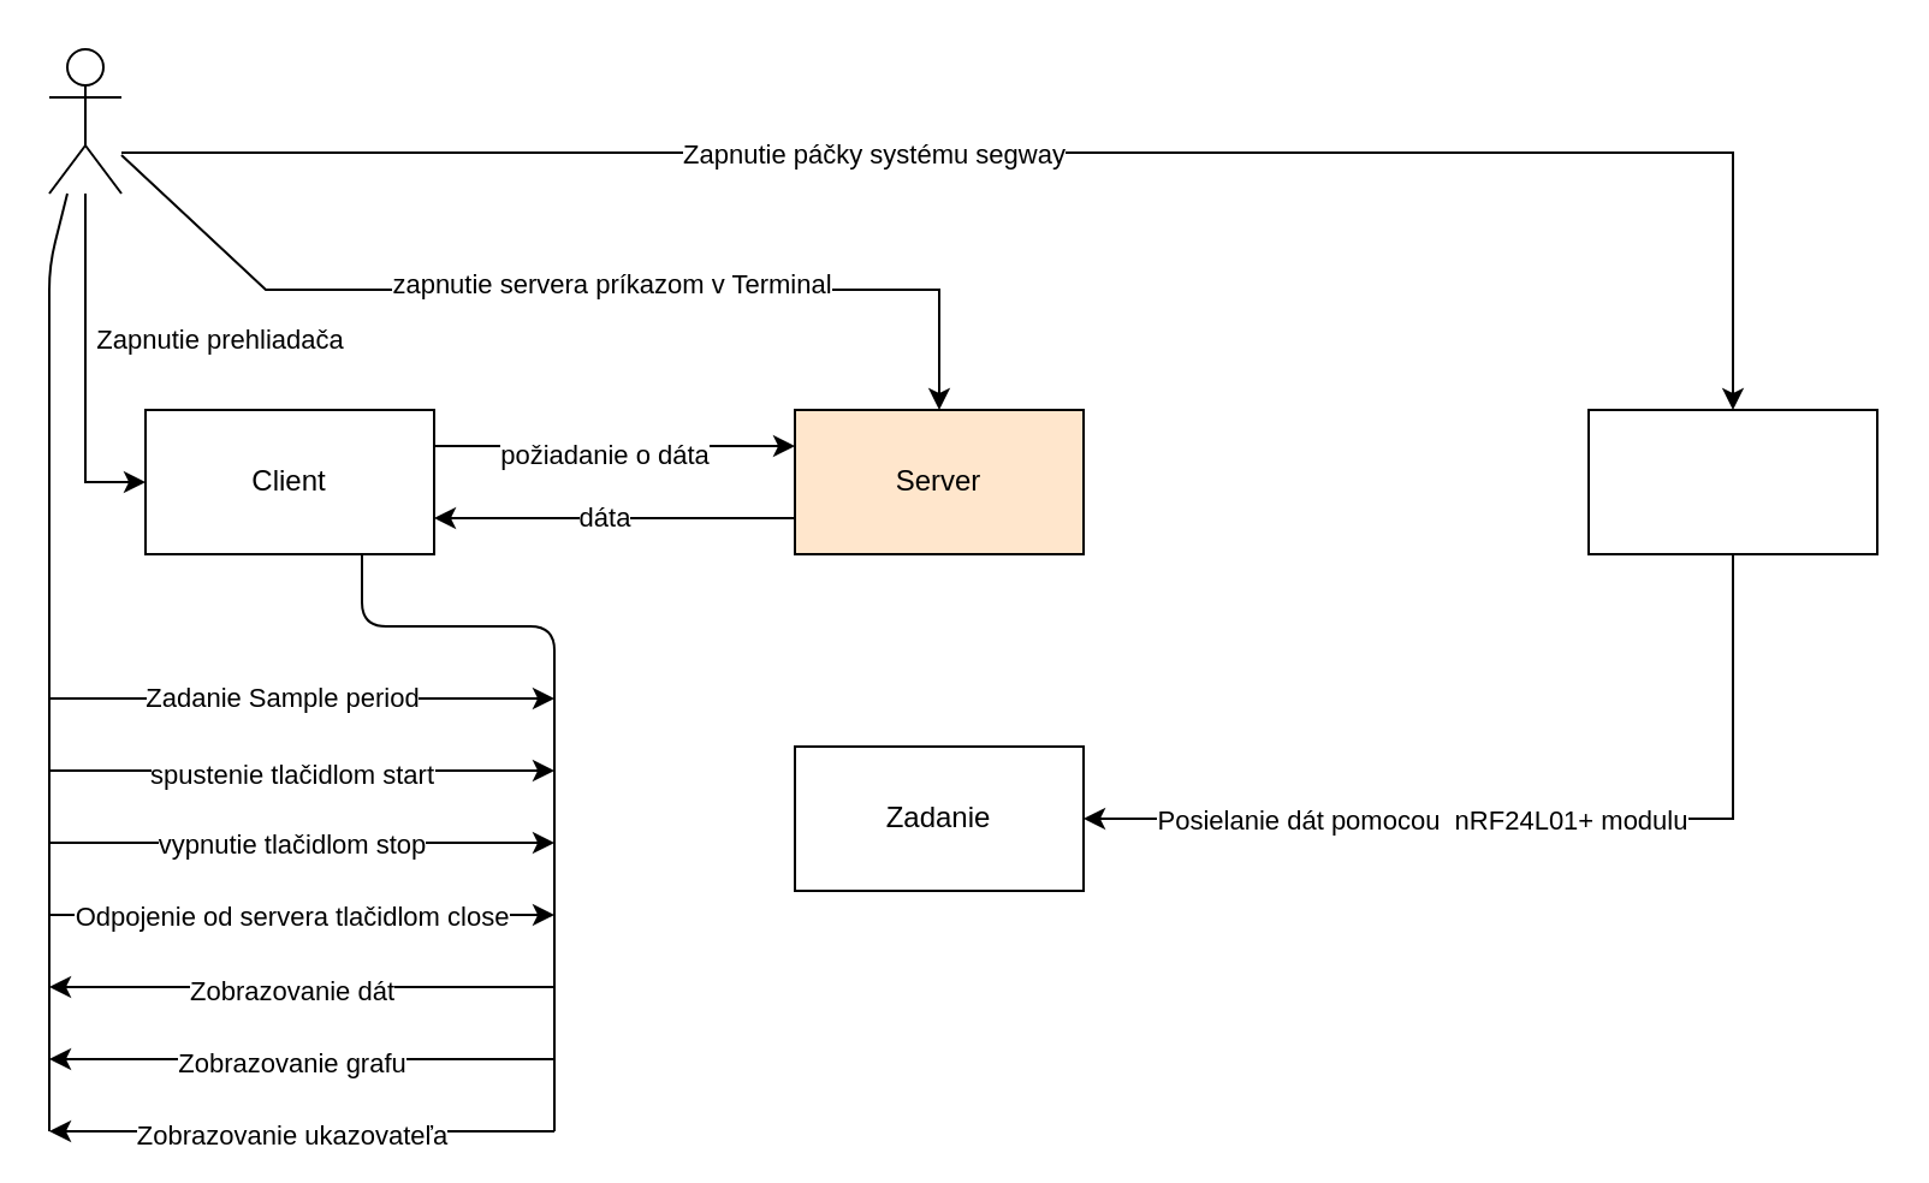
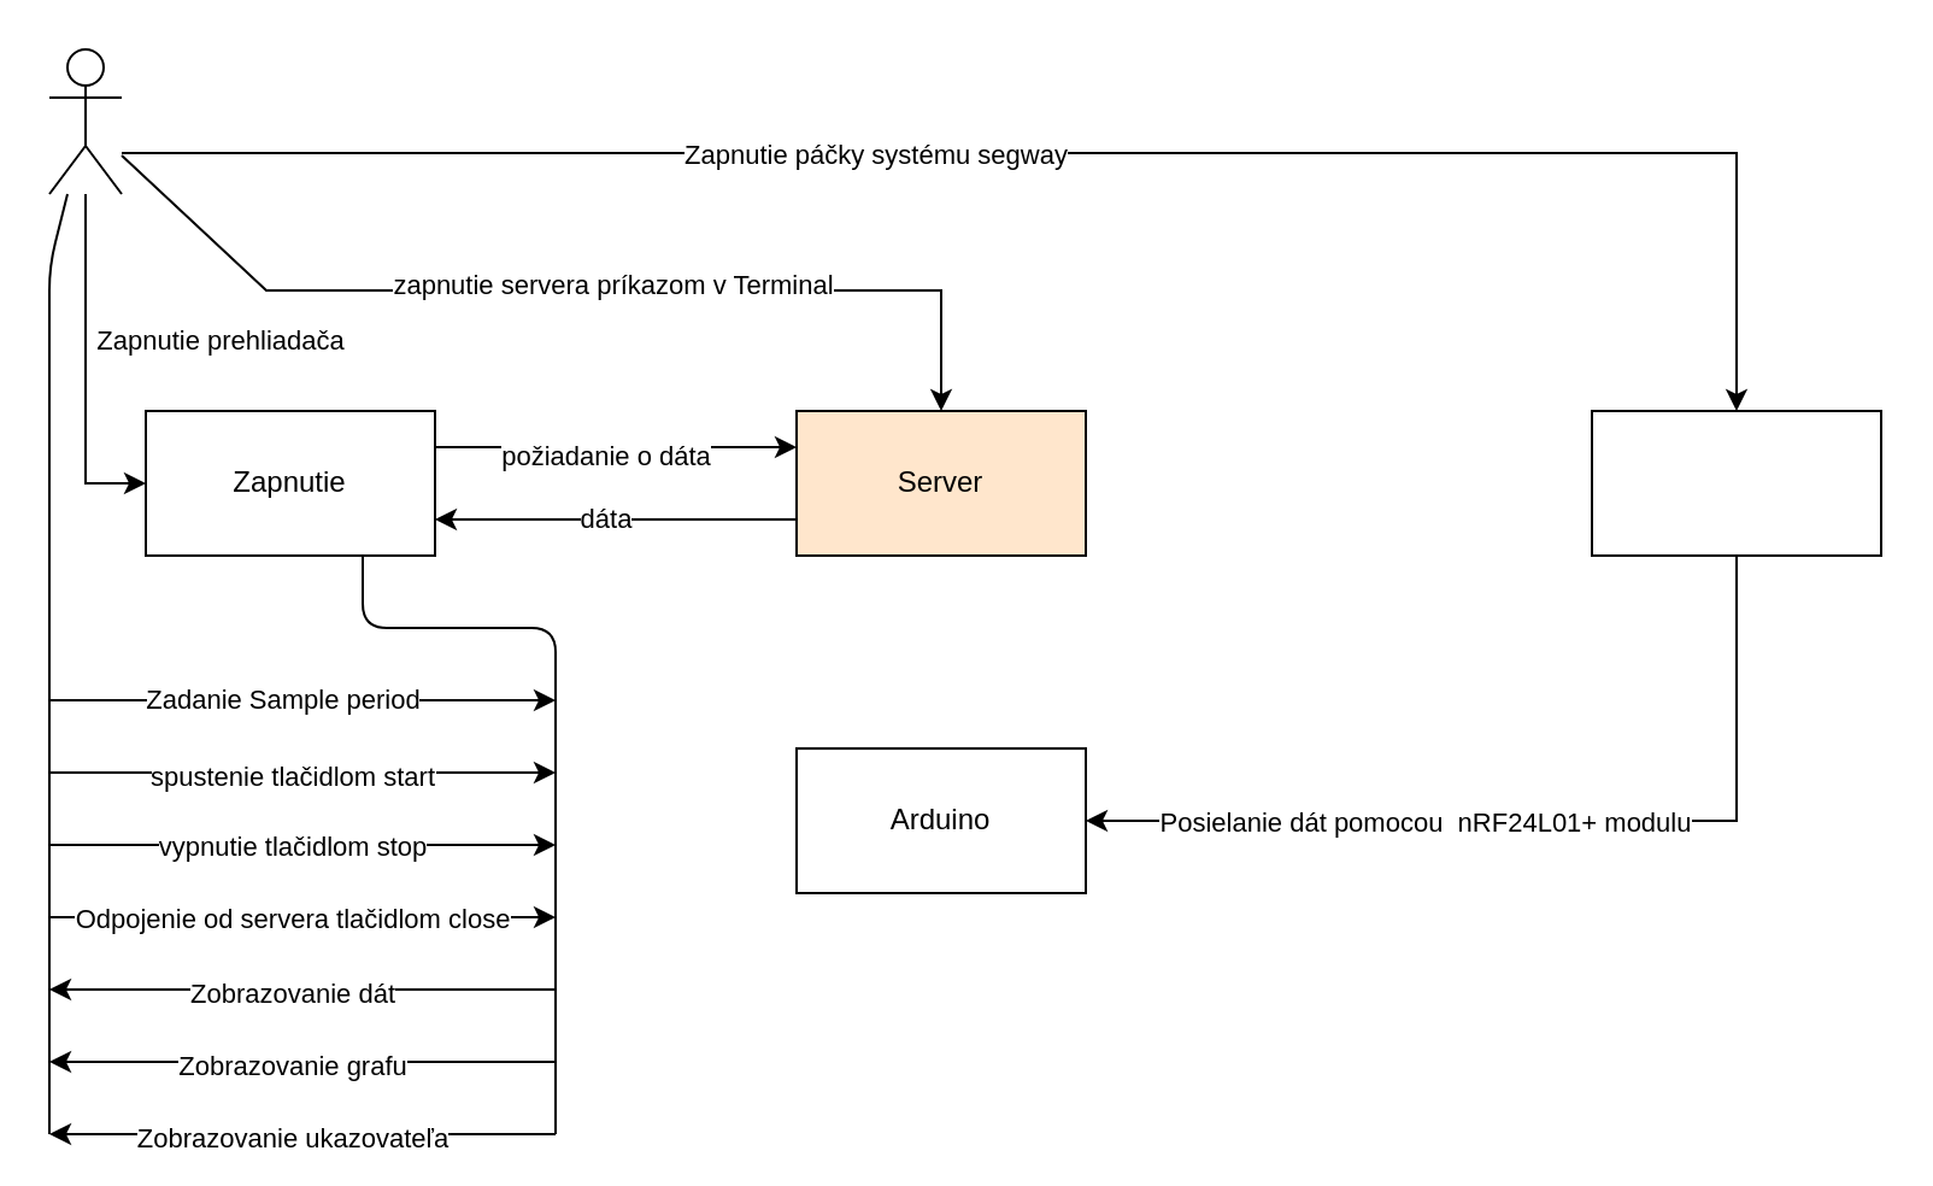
- <mxCell id="17" value="Client" style="rounded=0;whiteSpace=wrap;html=1;" vertex="1" parent="1"><mxGeometry x="60" y="170" width="120" height="60" as="geometry" /></mxCell>
+ <mxCell id="17" value="Zapnutie" style="rounded=0;whiteSpace=wrap;html=1;" vertex="1" parent="1"><mxGeometry x="60" y="170" width="120" height="60" as="geometry" /></mxCell>
- <mxCell id="18" value="Zadanie" style="rounded=0;whiteSpace=wrap;html=1;" vertex="1" parent="1"><mxGeometry x="330" y="310" width="120" height="60" as="geometry" /></mxCell>
+ <mxCell id="18" value="Arduino" style="rounded=0;whiteSpace=wrap;html=1;" vertex="1" parent="1"><mxGeometry x="330" y="310" width="120" height="60" as="geometry" /></mxCell>
